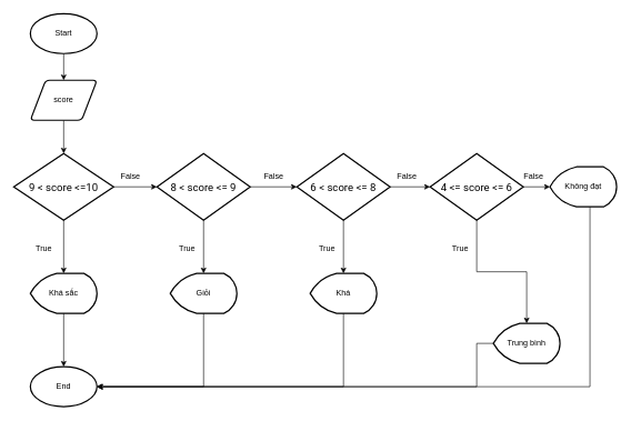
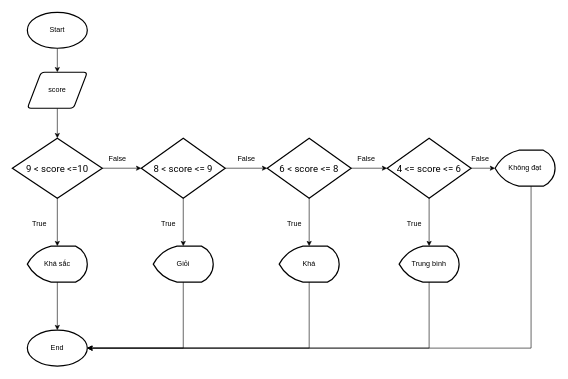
- <mxCell id="20" value="Trung bình" style="strokeWidth=2;html=1;shape=mxgraph.flowchart.display;whiteSpace=wrap;" vertex="1" parent="1"><mxGeometry x="740" y="485" width="100" height="60" as="geometry" /></mxCell>
+ <mxCell id="20" value="Trung bình" style="strokeWidth=2;html=1;shape=mxgraph.flowchart.display;whiteSpace=wrap;" vertex="1" parent="1"><mxGeometry x="665" y="410" width="100" height="60" as="geometry" /></mxCell>
